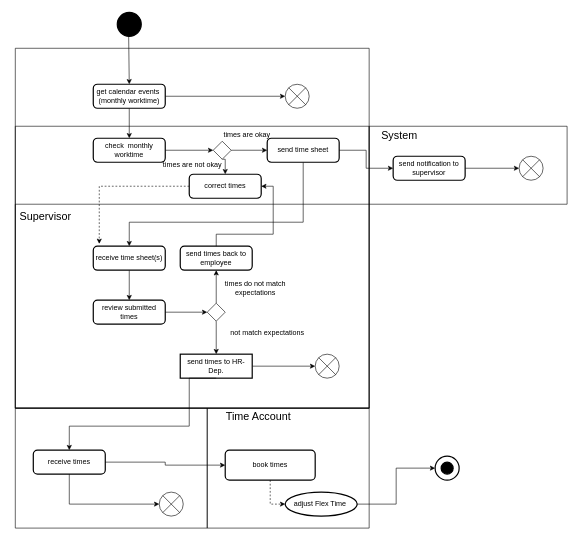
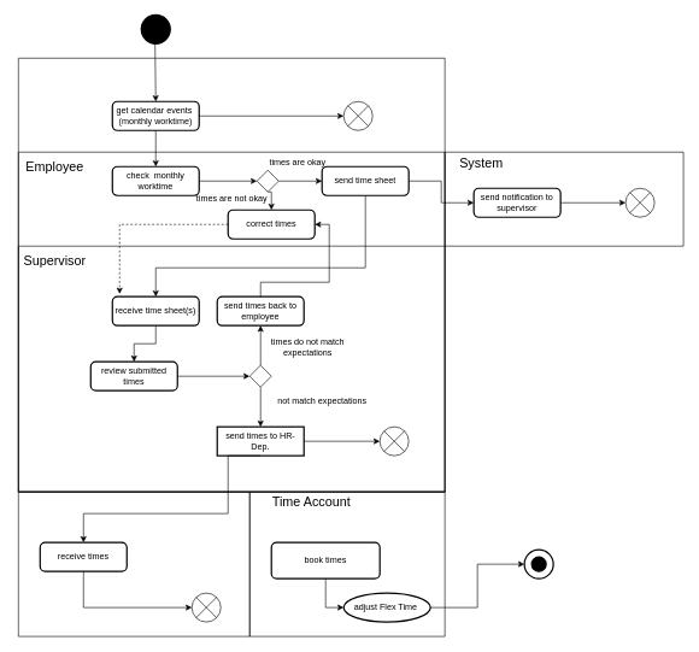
+ <mxCell id="9" value="&lt;font style=&quot;font-size: 18px;&quot;&gt;Employee&lt;/font&gt;" style="text;html=1;align=center;verticalAlign=middle;resizable=0;points=[];autosize=1;strokeColor=none;fillColor=none;" vertex="1" parent="8"><mxGeometry y="5" width="100" height="30" as="geometry" /></mxCell>
- <mxCell id="15" value="review submitted times" style="rounded=1;whiteSpace=wrap;html=1;absoluteArcSize=1;arcSize=14;strokeWidth=2;fillStyle=auto;fillColor=#FFFFFF;" vertex="1" parent="10"><mxGeometry x="130" y="160" width="120" height="40" as="geometry" /></mxCell>
+ <mxCell id="15" value="review submitted times" style="rounded=1;whiteSpace=wrap;html=1;absoluteArcSize=1;arcSize=14;strokeWidth=2;fillStyle=auto;fillColor=#FFFFFF;" vertex="1" parent="10"><mxGeometry x="100" y="160" width="120" height="40" as="geometry" /></mxCell>
- <mxCell id="55" style="edgeStyle=orthogonalEdgeStyle;rounded=0;orthogonalLoop=1;jettySize=auto;html=1;entryX=0;entryY=0.5;entryDx=0;entryDy=0;" edge="1" parent="1" source="47" target="53"><mxGeometry relative="1" as="geometry" /></mxCell>
- <mxCell id="52" style="edgeStyle=orthogonalEdgeStyle;rounded=0;orthogonalLoop=1;jettySize=auto;html=1;exitX=0.5;exitY=1;exitDx=0;exitDy=0;entryX=0;entryY=0.5;entryDx=0;entryDy=0;dashed=1;" edge="1" parent="50" source="53" target="54"><mxGeometry relative="1" as="geometry" /></mxCell>
+ <mxCell id="52" style="edgeStyle=orthogonalEdgeStyle;rounded=0;orthogonalLoop=1;jettySize=auto;html=1;exitX=0.5;exitY=1;exitDx=0;exitDy=0;entryX=0;entryY=0.5;entryDx=0;entryDy=0;" edge="1" parent="50" source="53" target="54"><mxGeometry relative="1" as="geometry" /></mxCell>
